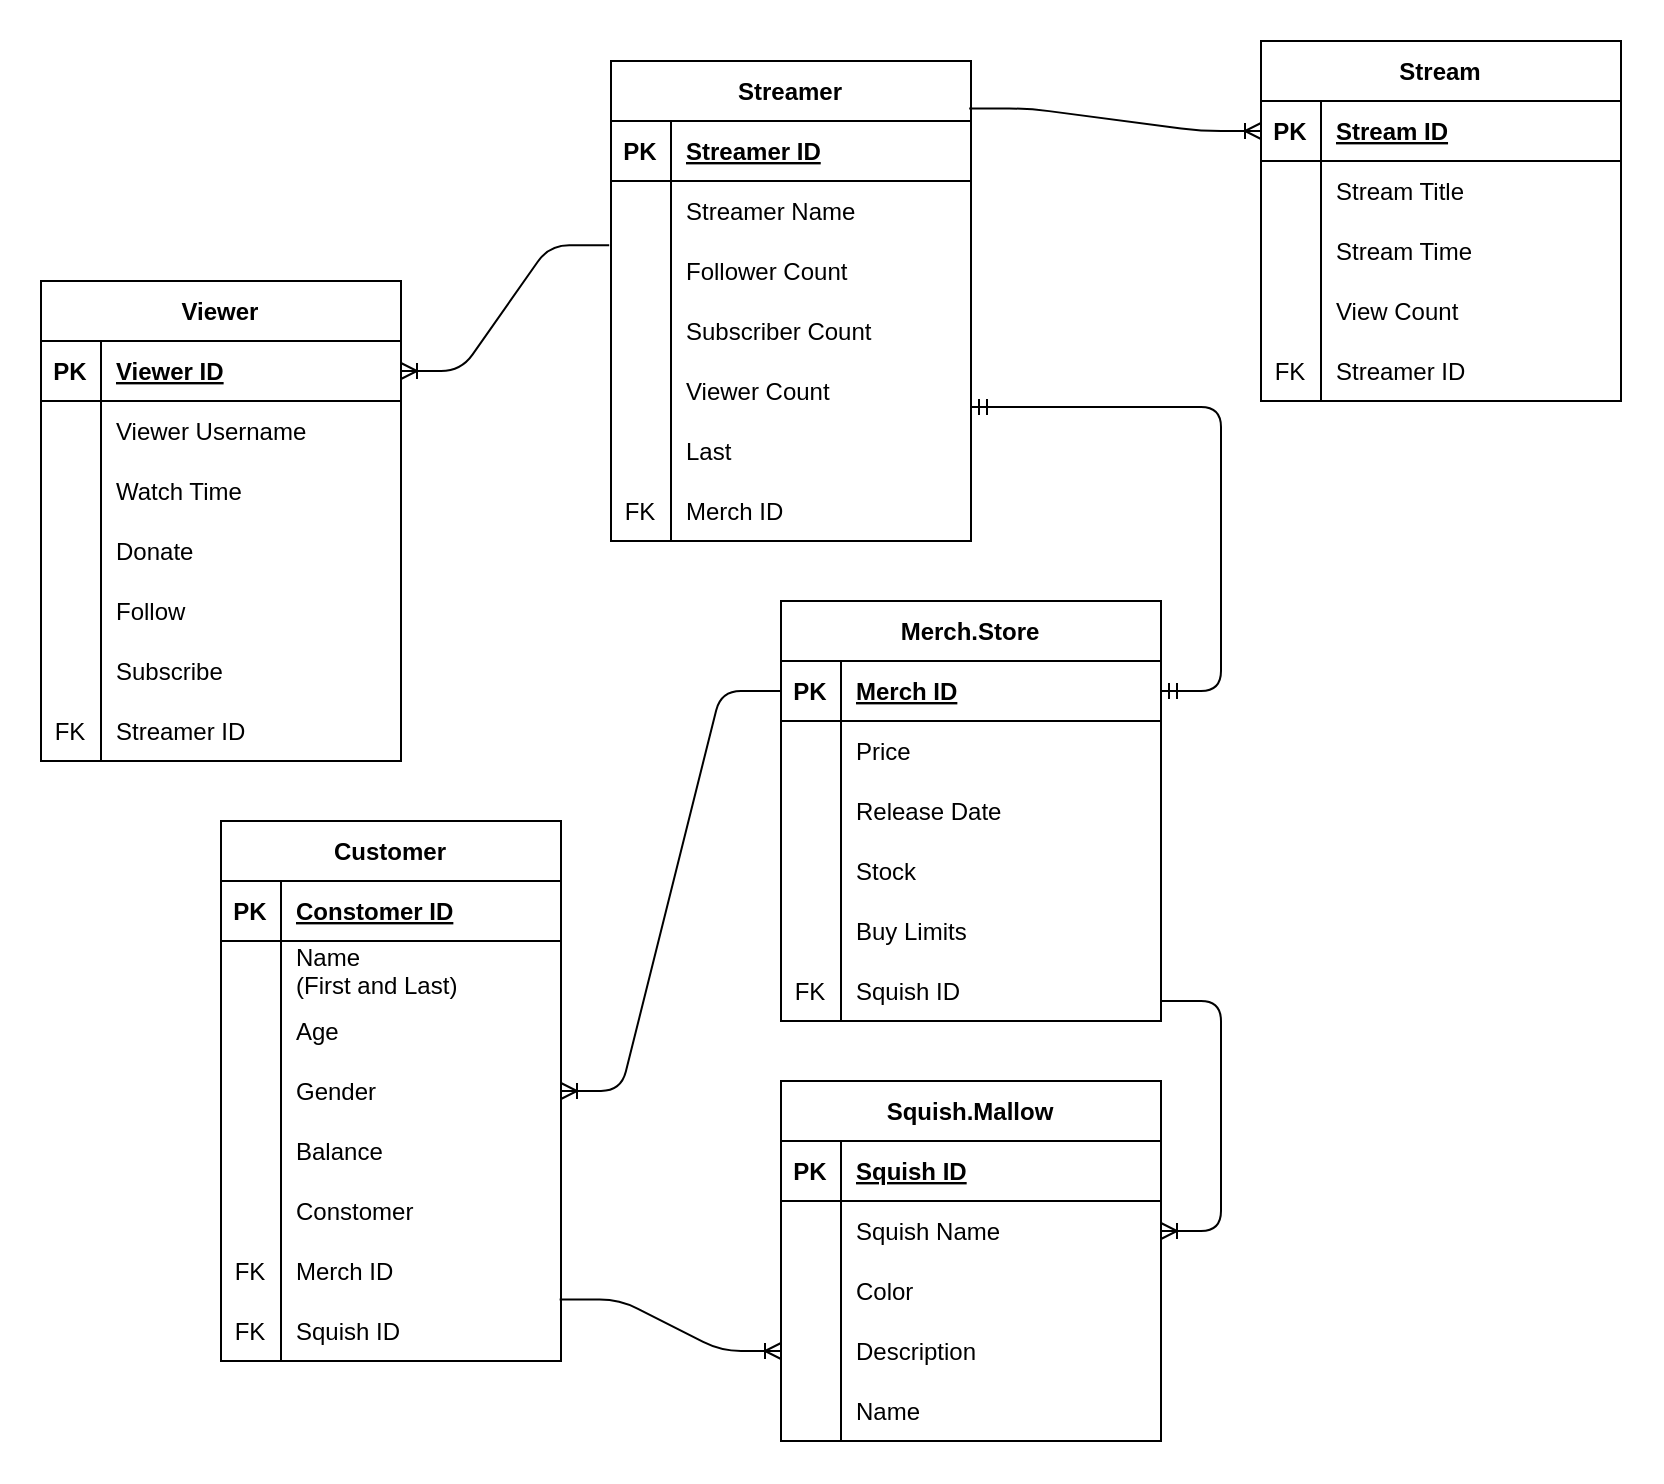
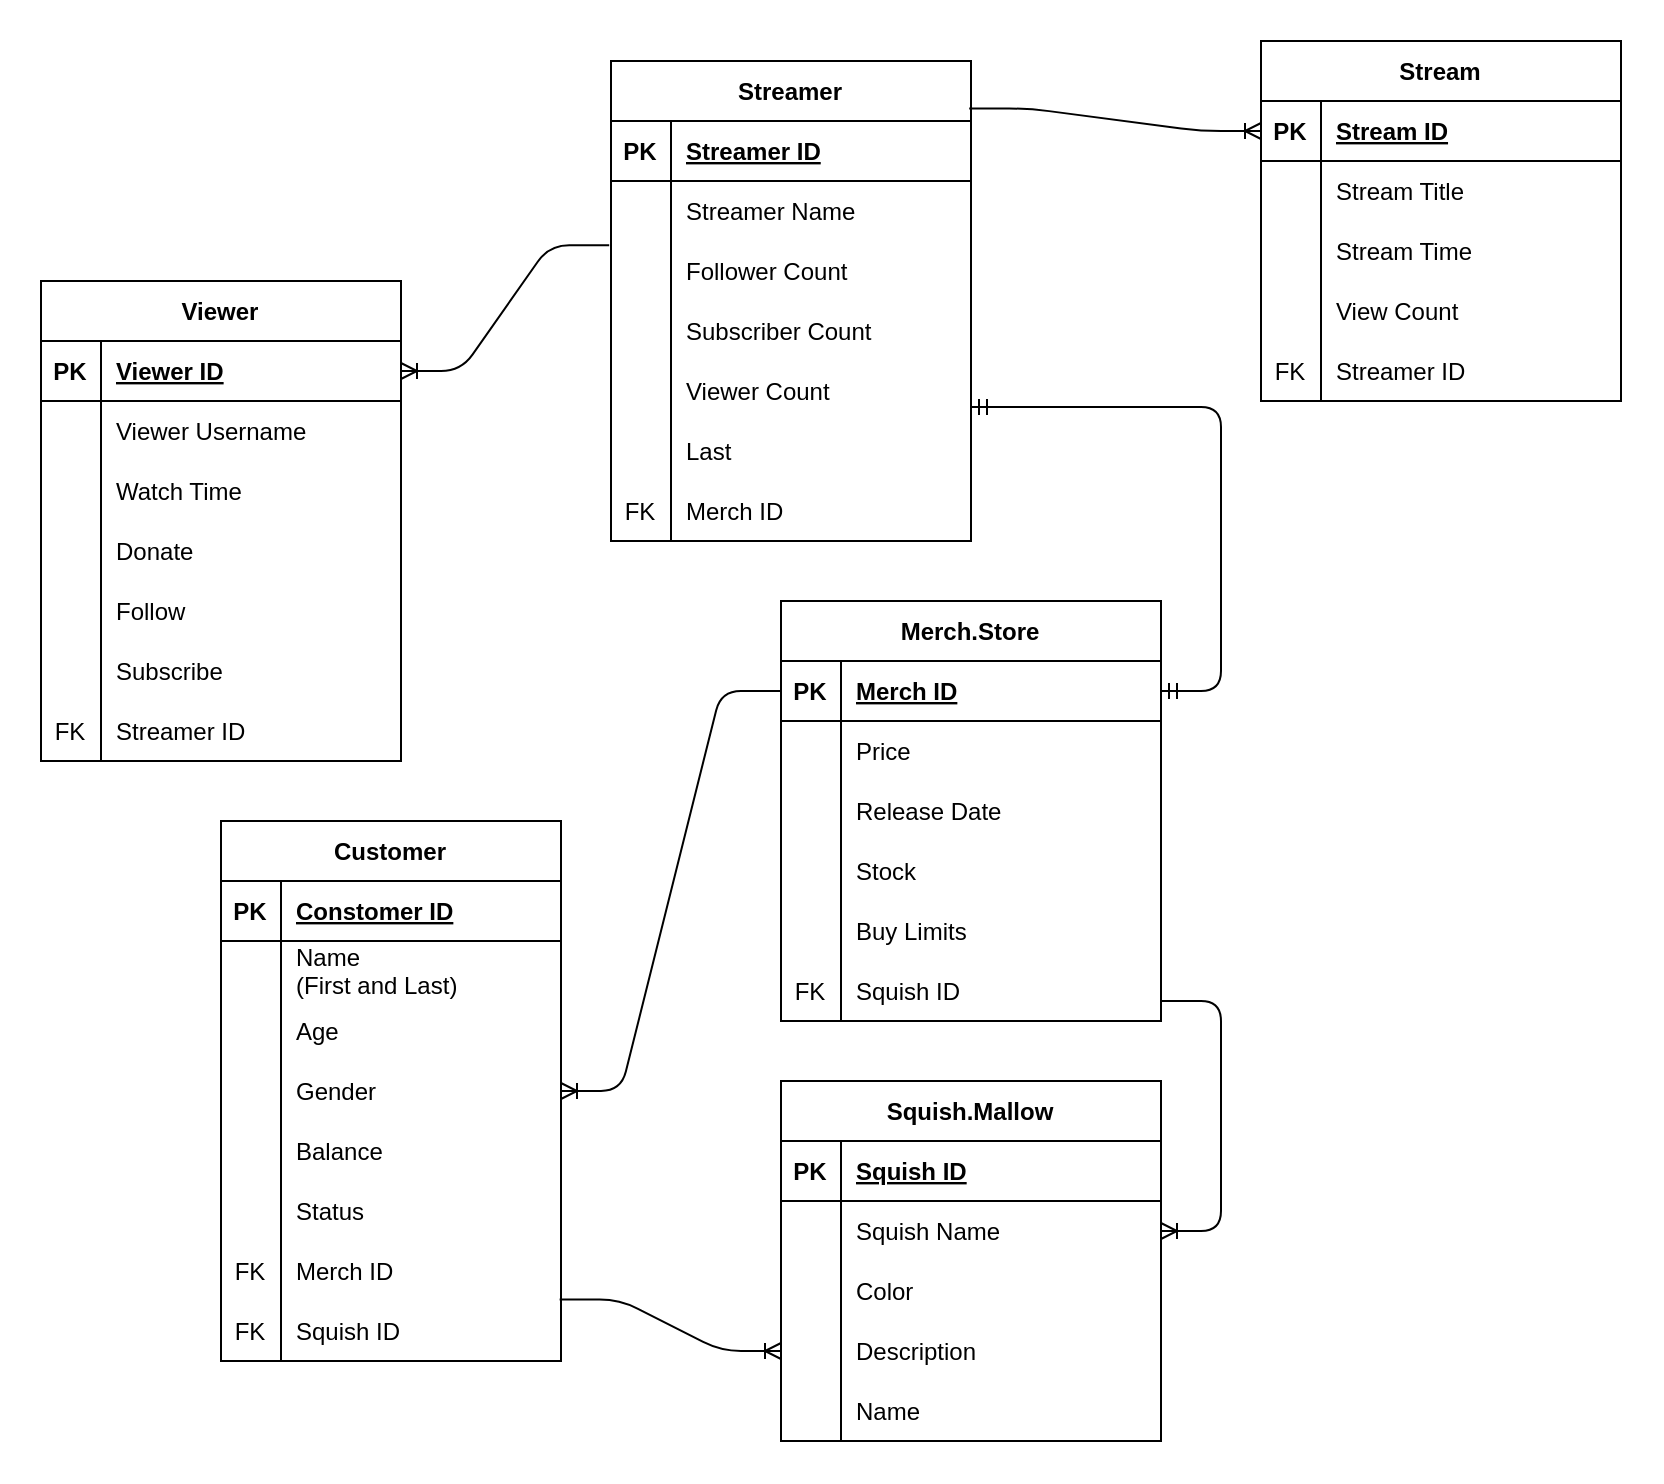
- <mxCell id="36" value="Constomer" style="shape=partialRectangle;connectable=0;fillColor=none;top=0;left=0;bottom=0;right=0;align=left;spacingLeft=6;overflow=hidden;" vertex="1" parent="34"><mxGeometry x="30" width="140" height="30" as="geometry" /></mxCell>
+ <mxCell id="36" value="Status" style="shape=partialRectangle;connectable=0;fillColor=none;top=0;left=0;bottom=0;right=0;align=left;spacingLeft=6;overflow=hidden;" vertex="1" parent="34"><mxGeometry x="30" width="140" height="30" as="geometry" /></mxCell>
